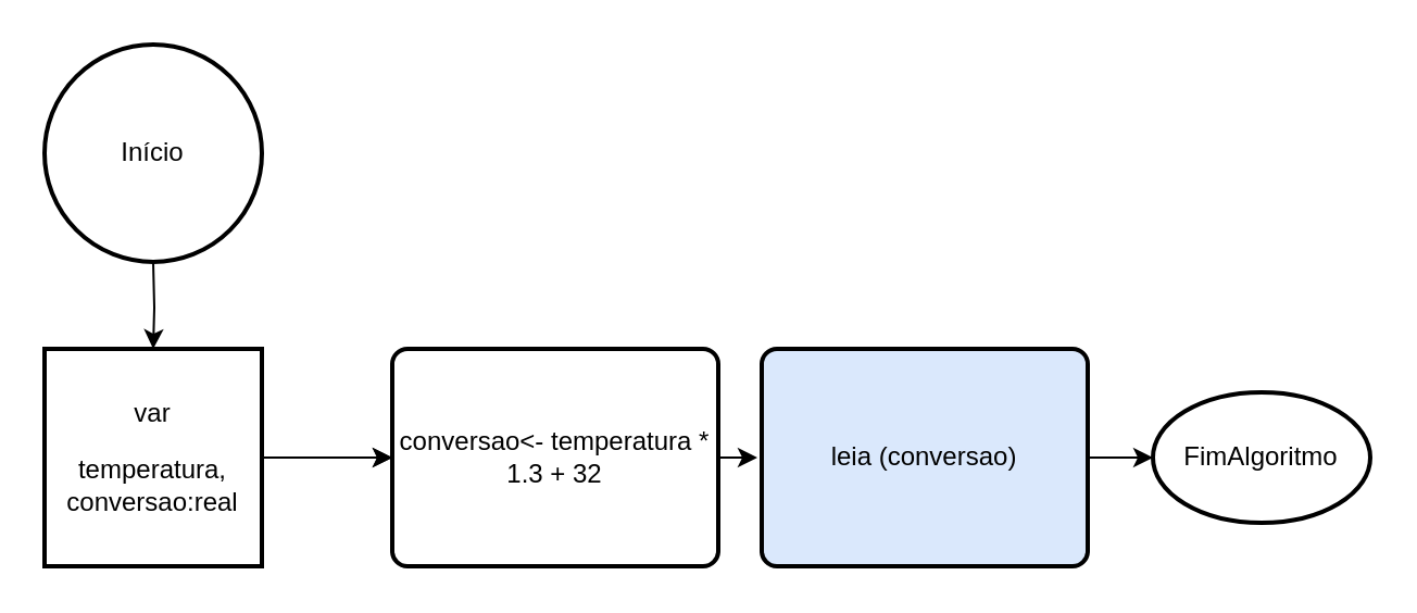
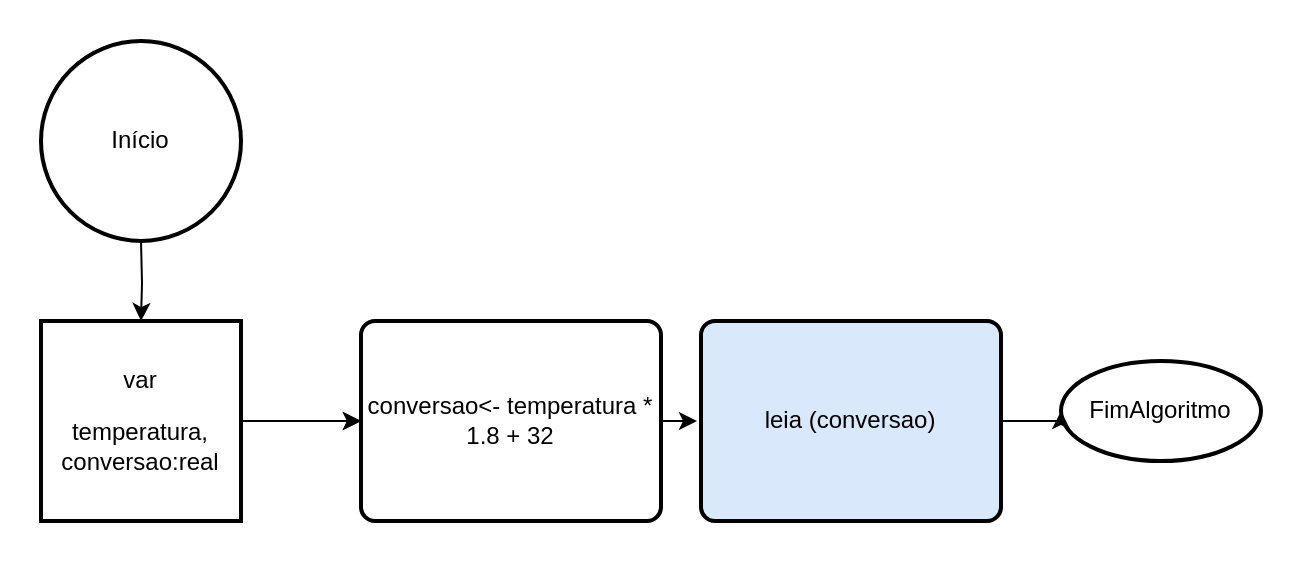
- <mxCell id="7" value="&lt;p class=&quot;MsoNormal&quot;&gt;conversao&amp;lt;- temperatura * 1.3 + 32&lt;/p&gt;" style="rounded=1;whiteSpace=wrap;html=1;absoluteArcSize=1;arcSize=14;strokeWidth=2;" vertex="1" parent="1"><mxGeometry x="180" y="160" width="150" height="100" as="geometry" /></mxCell>
+ <mxCell id="7" value="&lt;p class=&quot;MsoNormal&quot;&gt;conversao&amp;lt;- temperatura * 1.8 + 32&lt;/p&gt;" style="rounded=1;whiteSpace=wrap;html=1;absoluteArcSize=1;arcSize=14;strokeWidth=2;" vertex="1" parent="1"><mxGeometry x="180" y="160" width="150" height="100" as="geometry" /></mxCell>
- <mxCell id="8" value="FimAlgoritmo" style="strokeWidth=2;html=1;shape=mxgraph.flowchart.start_1;whiteSpace=wrap;" vertex="1" parent="1"><mxGeometry x="530" y="180" width="100" height="60" as="geometry" /></mxCell>
+ <mxCell id="8" value="FimAlgoritmo" style="strokeWidth=2;html=1;shape=mxgraph.flowchart.start_1;whiteSpace=wrap;" vertex="1" parent="1"><mxGeometry x="530" y="180" width="100" height="50" as="geometry" /></mxCell>
